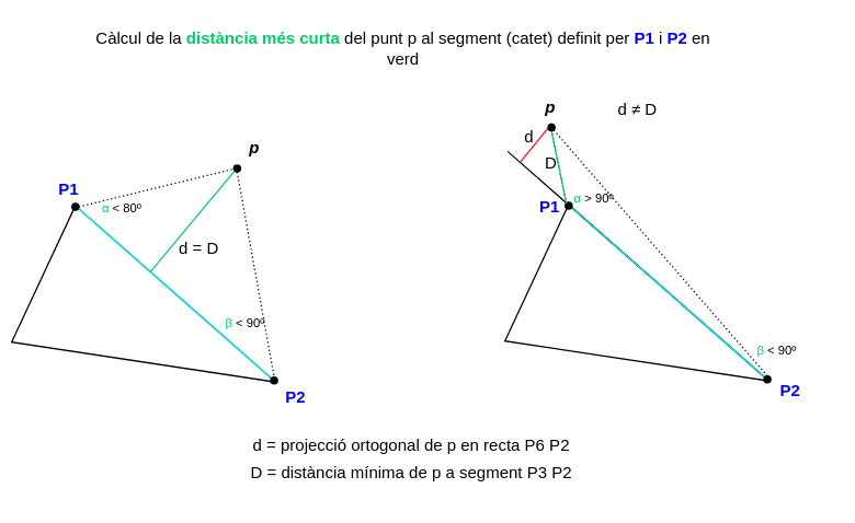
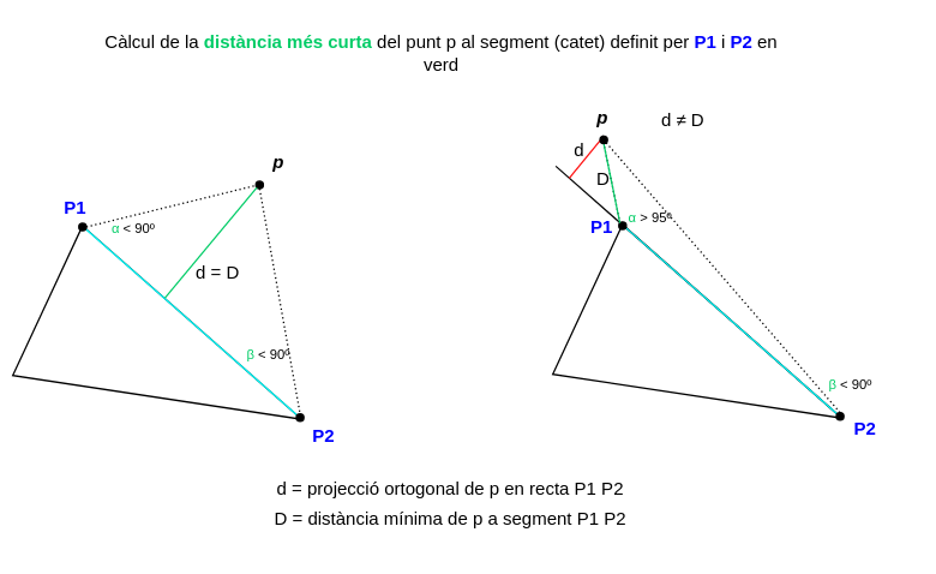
- <mxCell id="35" value="d ≠ D" style="text;html=1;strokeColor=none;fillColor=none;align=center;verticalAlign=middle;whiteSpace=wrap;rounded=0;" vertex="1" parent="1"><mxGeometry x="435.06" y="65" width="60" height="30" as="geometry" /></mxCell>
+ <mxCell id="35" value="d ≠ D" style="text;html=1;strokeColor=none;fillColor=none;align=center;verticalAlign=middle;whiteSpace=wrap;rounded=0;" vertex="1" parent="1"><mxGeometry x="425.06" y="65" width="60" height="30" as="geometry" /></mxCell>
- <mxCell id="27" value="&lt;font style=&quot;font-size: 9px;&quot;&gt;&amp;nbsp; &amp;nbsp; &amp;nbsp;&lt;font color=&quot;#00cc66&quot;&gt;α&lt;/font&gt;&amp;nbsp;&amp;gt; 90º&lt;/font&gt;" style="text;html=1;strokeColor=none;fillColor=none;align=center;verticalAlign=middle;whiteSpace=wrap;rounded=0;" vertex="1" parent="1"><mxGeometry x="401" y="129.17" width="51.61" height="30" as="geometry" /></mxCell>
+ <mxCell id="27" value="&lt;font style=&quot;font-size: 9px;&quot;&gt;&amp;nbsp; &amp;nbsp; &amp;nbsp;&lt;font color=&quot;#00cc66&quot;&gt;α&lt;/font&gt;&amp;nbsp;&amp;gt; 95º&lt;/font&gt;" style="text;html=1;strokeColor=none;fillColor=none;align=center;verticalAlign=middle;whiteSpace=wrap;rounded=0;" vertex="1" parent="1"><mxGeometry x="401" y="129.17" width="51.61" height="30" as="geometry" /></mxCell>
- <mxCell id="12" value="&lt;font style=&quot;font-size: 9px;&quot;&gt;&amp;nbsp; &amp;nbsp; &amp;nbsp;&lt;font color=&quot;#00cc66&quot;&gt;α&lt;/font&gt; &amp;lt; 80º&lt;/font&gt;" style="text;html=1;strokeColor=none;fillColor=none;align=center;verticalAlign=middle;whiteSpace=wrap;rounded=0;" vertex="1" parent="1"><mxGeometry x="52.06" y="135.5" width="60.55" height="30" as="geometry" /></mxCell>
+ <mxCell id="12" value="&lt;font style=&quot;font-size: 9px;&quot;&gt;&amp;nbsp; &amp;nbsp; &amp;nbsp;&lt;font color=&quot;#00cc66&quot;&gt;α&lt;/font&gt; &amp;lt; 90º&lt;/font&gt;" style="text;html=1;strokeColor=none;fillColor=none;align=center;verticalAlign=middle;whiteSpace=wrap;rounded=0;" vertex="1" parent="1"><mxGeometry x="52.06" y="135.5" width="60.55" height="30" as="geometry" /></mxCell>
- <mxCell id="15" value="d = projecció ortogonal de p en recta P6 P2" style="text;html=1;strokeColor=none;fillColor=none;align=center;verticalAlign=middle;whiteSpace=wrap;rounded=0;" vertex="1" parent="1"><mxGeometry x="175.06" y="310" width="250" height="30" as="geometry" /></mxCell>
+ <mxCell id="15" value="d = projecció ortogonal de p en recta P1 P2" style="text;html=1;strokeColor=none;fillColor=none;align=center;verticalAlign=middle;whiteSpace=wrap;rounded=0;" vertex="1" parent="1"><mxGeometry x="175.06" y="310" width="250" height="30" as="geometry" /></mxCell>
- <mxCell id="24" value="D = distància mínima de&amp;nbsp;p a segment P3 P2" style="text;html=1;strokeColor=none;fillColor=none;align=center;verticalAlign=middle;whiteSpace=wrap;rounded=0;" vertex="1" parent="1"><mxGeometry x="175.06" y="330" width="250" height="30" as="geometry" /></mxCell>
+ <mxCell id="24" value="D = distància mínima de&amp;nbsp;p a segment P1 P2" style="text;html=1;strokeColor=none;fillColor=none;align=center;verticalAlign=middle;whiteSpace=wrap;rounded=0;" vertex="1" parent="1"><mxGeometry x="175.06" y="330" width="250" height="30" as="geometry" /></mxCell>
